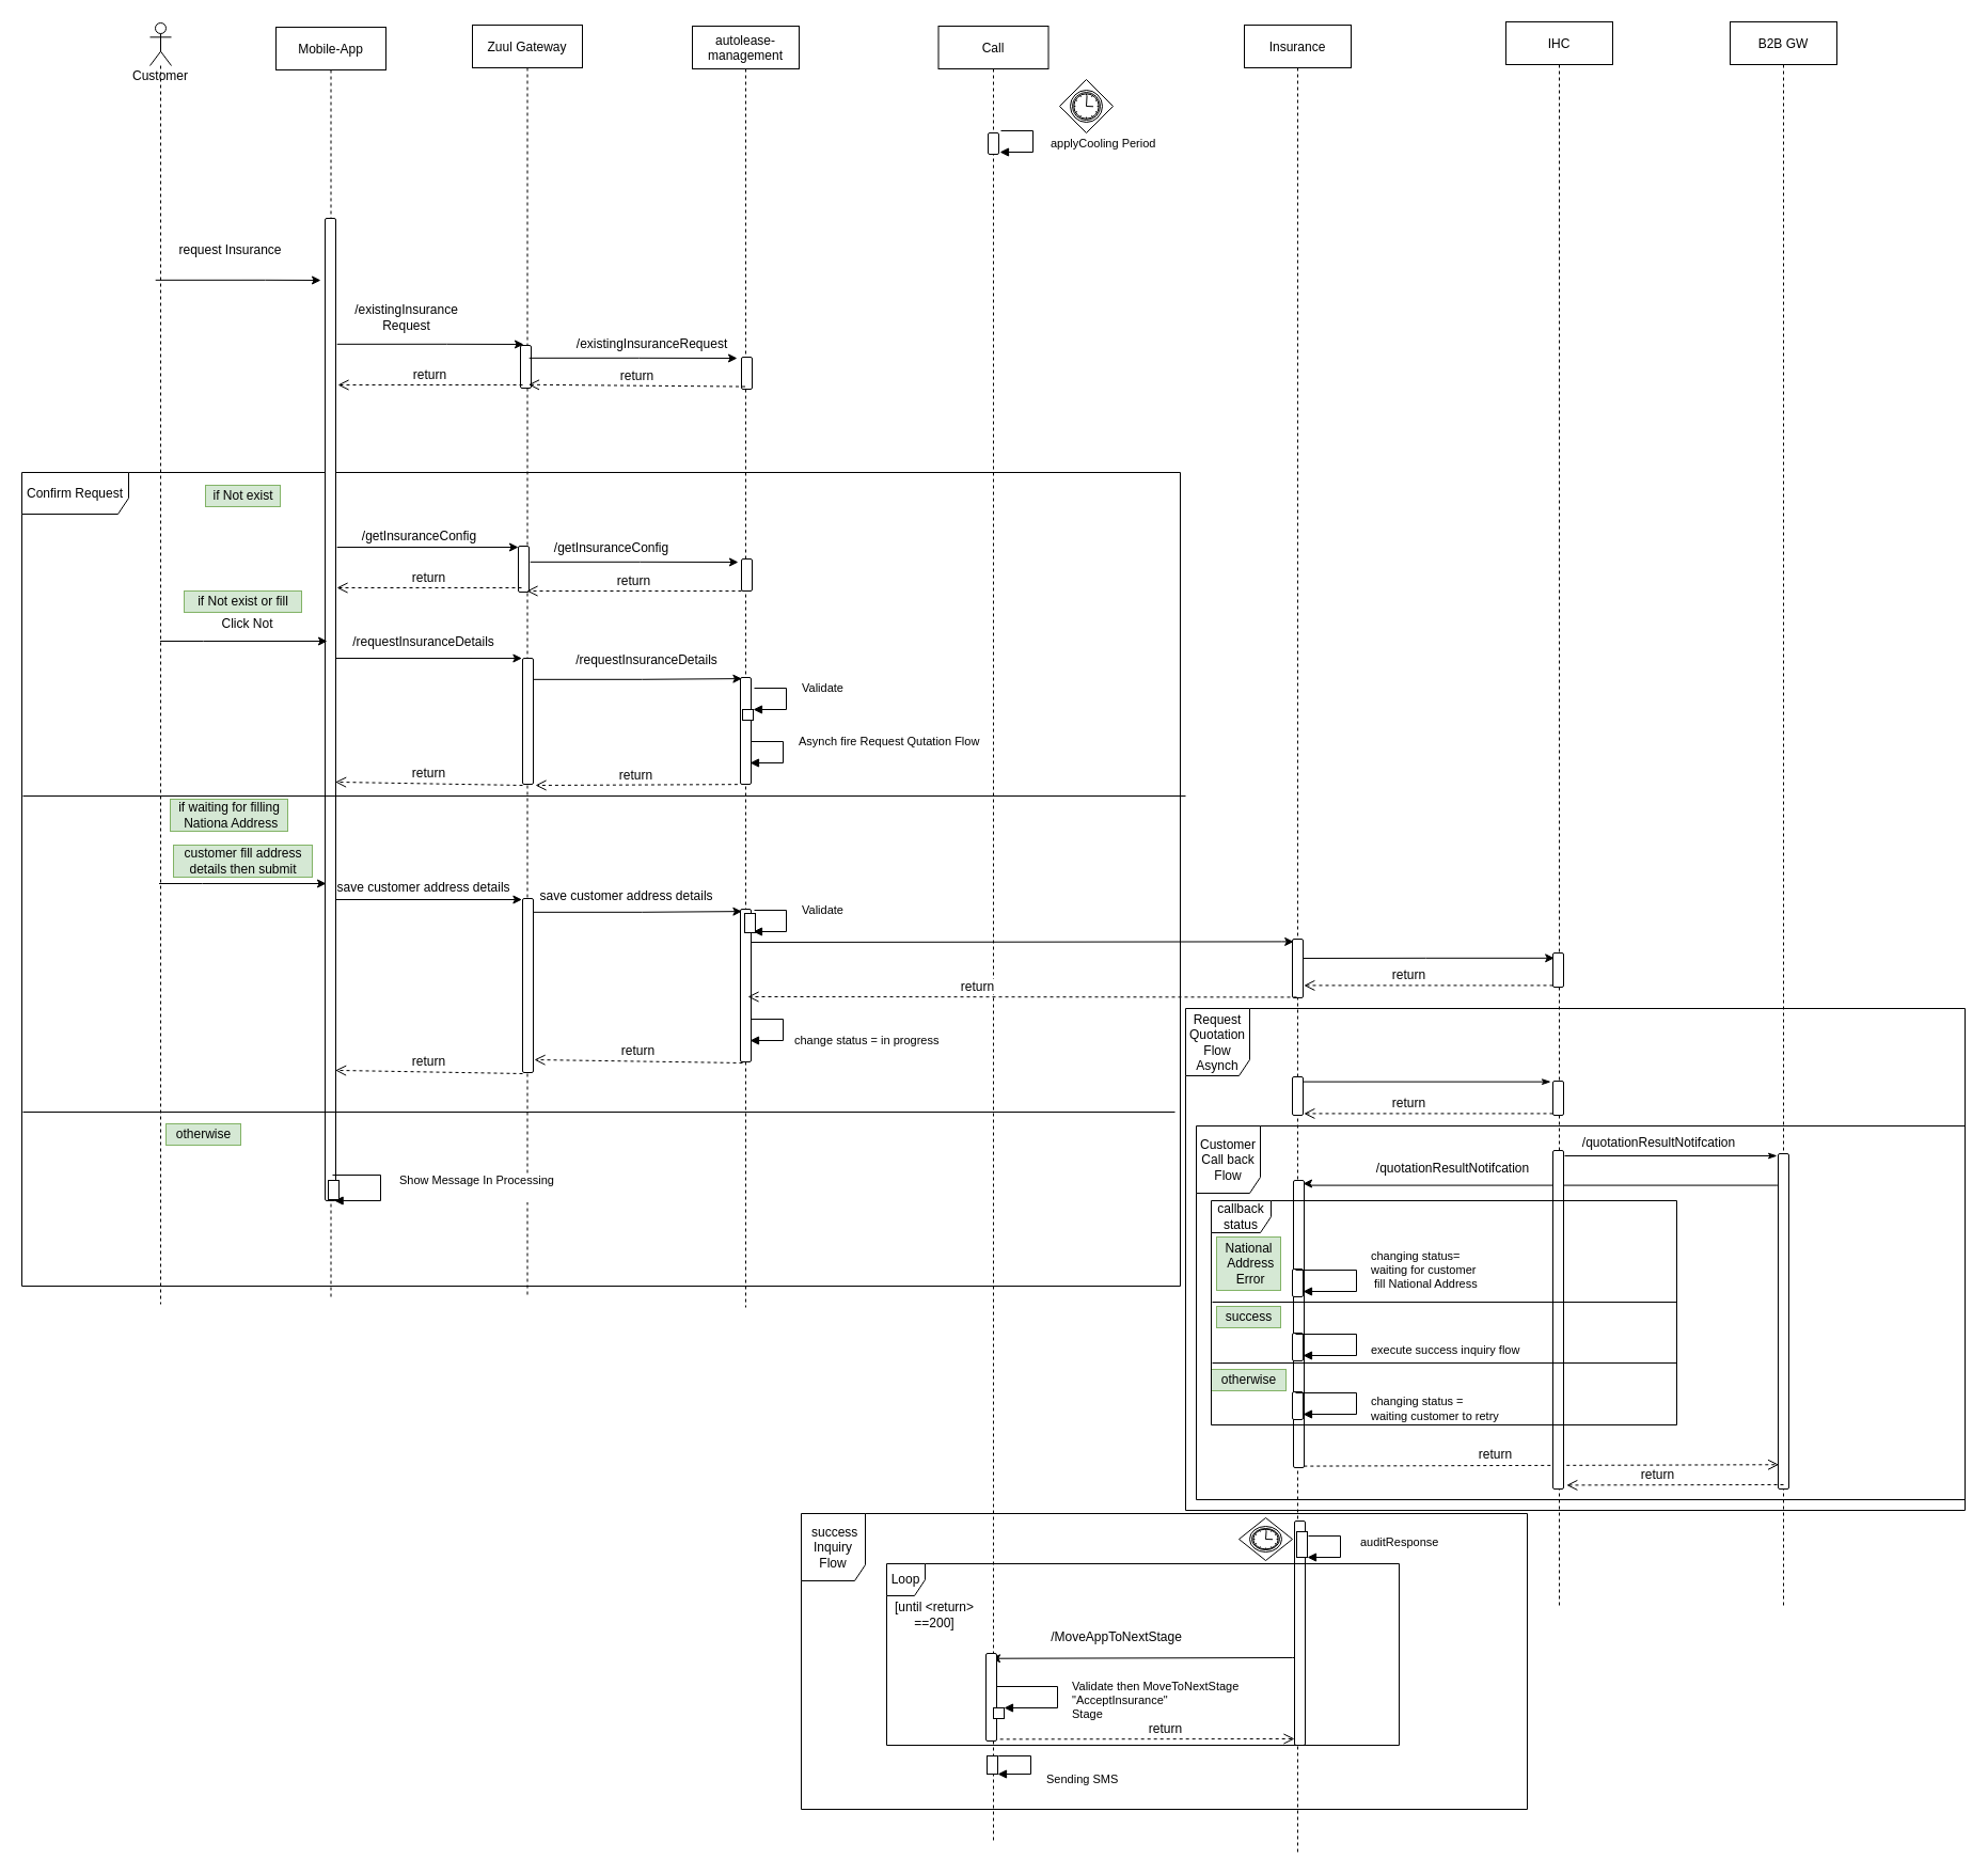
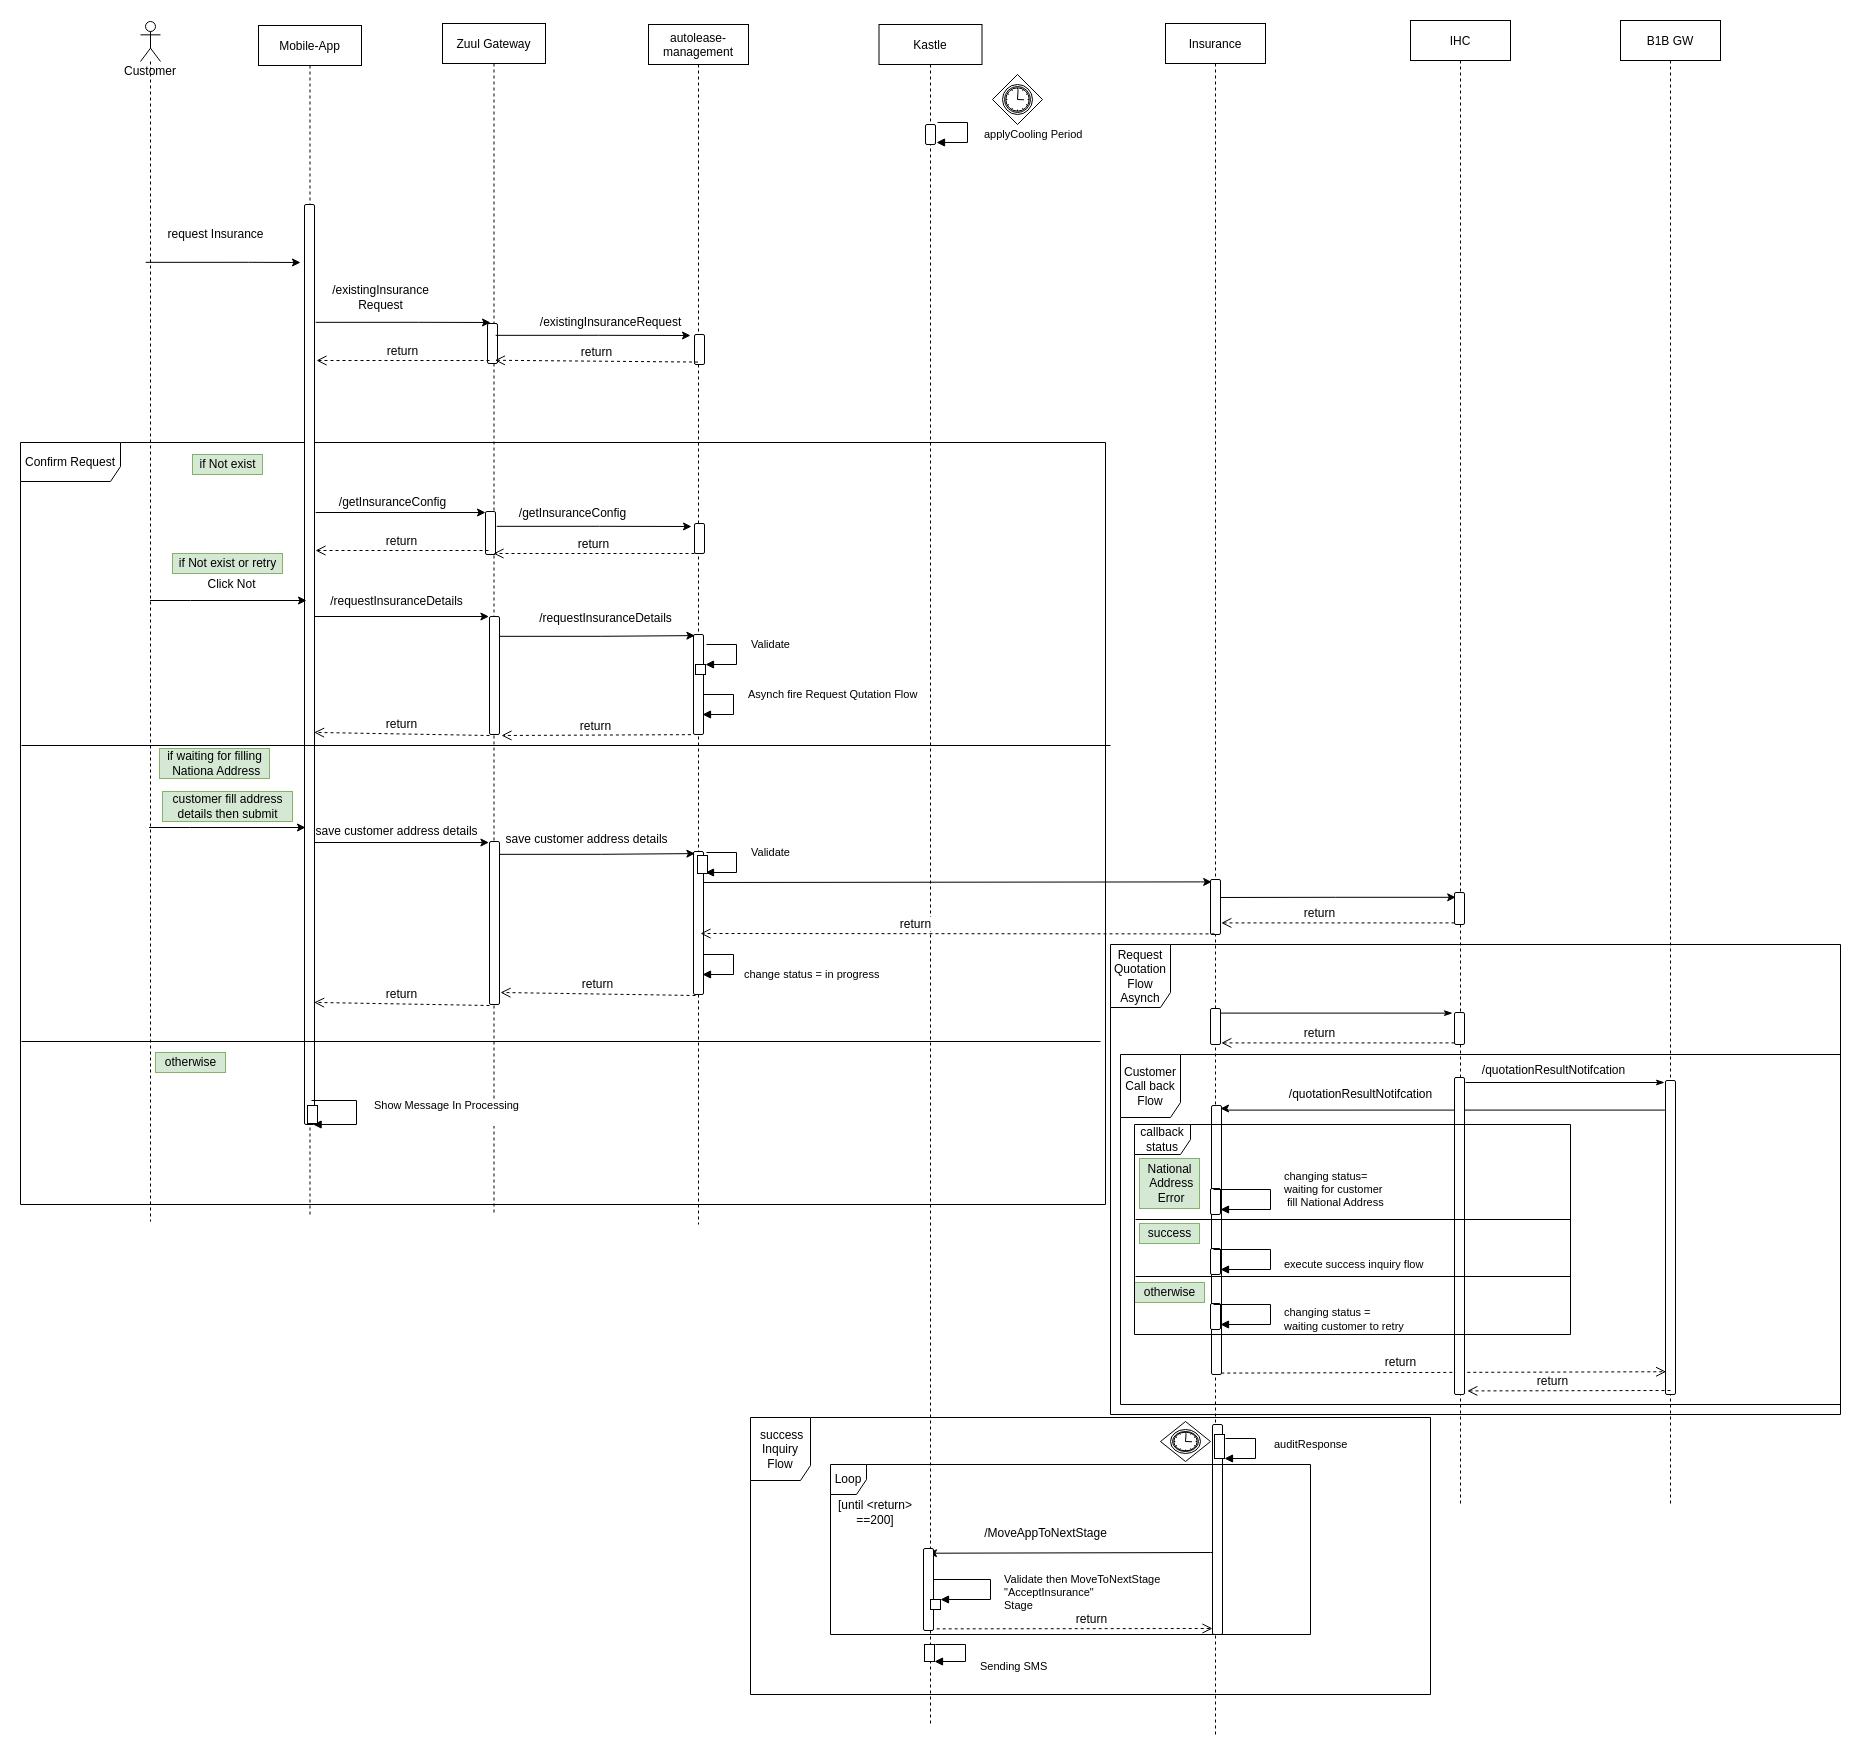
- <mxCell id="2" value="B2B GW" style="shape=umlLifeline;perimeter=lifelinePerimeter;container=0;collapsible=0;recursiveResize=0;rounded=0;shadow=0;strokeWidth=1;" parent="1" vertex="1"><mxGeometry x="1620" y="20" width="100" height="1484" as="geometry" /></mxCell>
+ <mxCell id="2" value="B1B GW" style="shape=umlLifeline;perimeter=lifelinePerimeter;container=0;collapsible=0;recursiveResize=0;rounded=0;shadow=0;strokeWidth=1;" parent="1" vertex="1"><mxGeometry x="1620" y="20" width="100" height="1484" as="geometry" /></mxCell>
- <mxCell id="9" value="Call" style="shape=umlLifeline;perimeter=lifelinePerimeter;container=0;collapsible=0;recursiveResize=0;rounded=0;shadow=0;strokeWidth=1;" parent="1" vertex="1"><mxGeometry x="878.5" y="24" width="103" height="1700" as="geometry" /></mxCell>
+ <mxCell id="9" value="Kastle" style="shape=umlLifeline;perimeter=lifelinePerimeter;container=0;collapsible=0;recursiveResize=0;rounded=0;shadow=0;strokeWidth=1;" parent="1" vertex="1"><mxGeometry x="878.5" y="24" width="103" height="1700" as="geometry" /></mxCell>
- <mxCell id="70" value="if Not exist or fill" style="text;html=1;align=center;verticalAlign=middle;resizable=0;points=[];autosize=1;strokeColor=#82b366;fillColor=#d5e8d4;" parent="1" vertex="1"><mxGeometry x="172" y="553" width="110" height="20" as="geometry" /></mxCell>
+ <mxCell id="70" value="if Not exist or retry" style="text;html=1;align=center;verticalAlign=middle;resizable=0;points=[];autosize=1;strokeColor=#82b366;fillColor=#d5e8d4;" parent="1" vertex="1"><mxGeometry x="172" y="553" width="110" height="20" as="geometry" /></mxCell>
